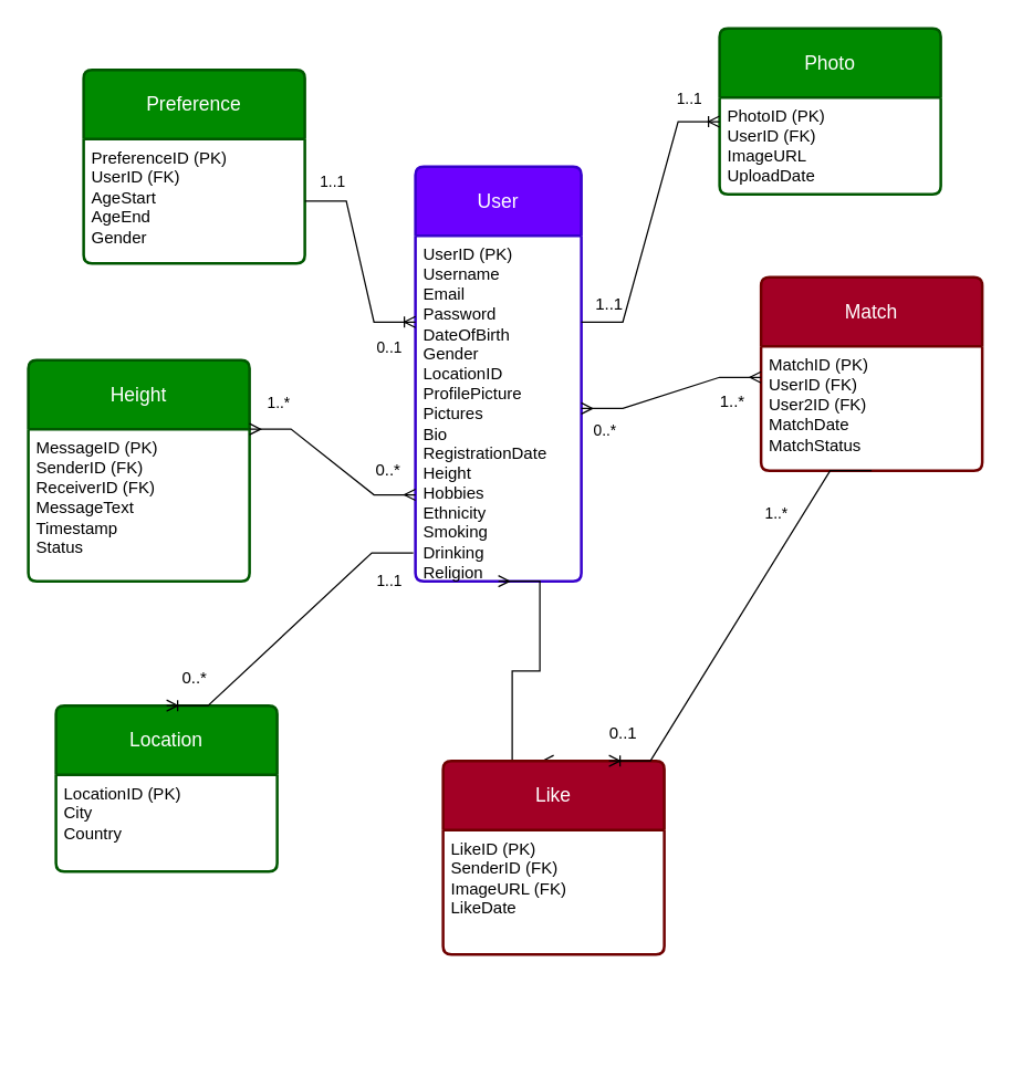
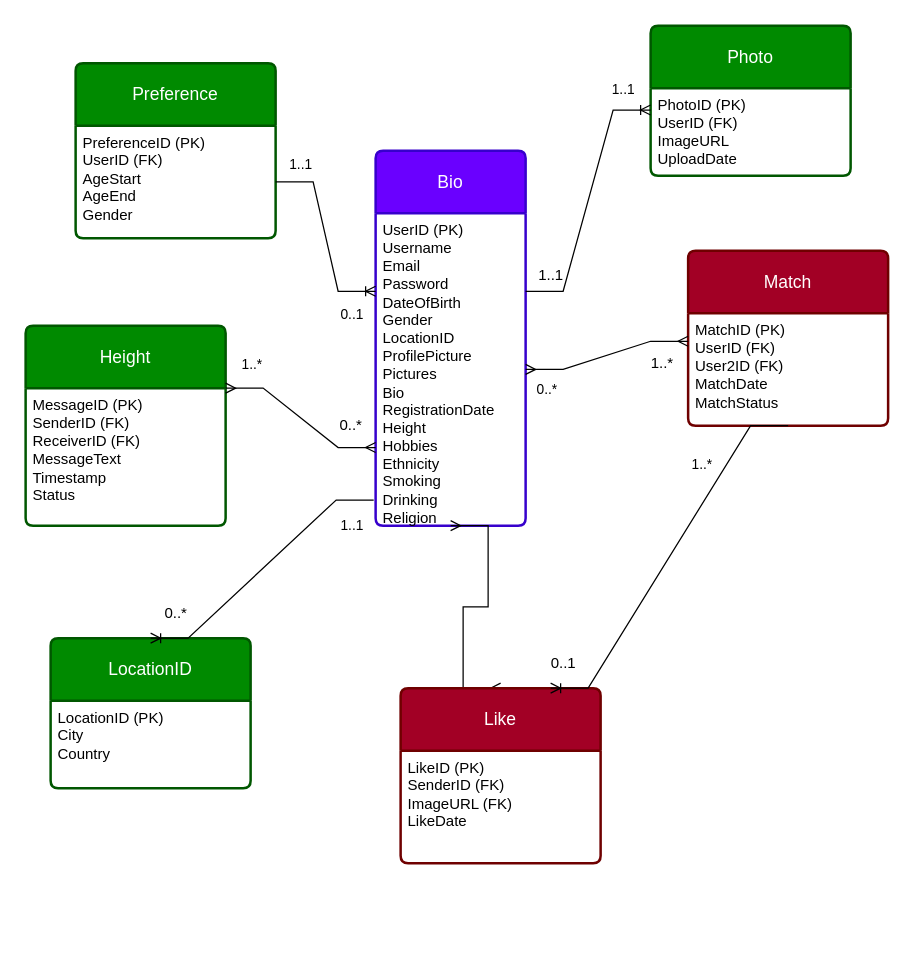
- <mxCell id="2" value="User" style="swimlane;childLayout=stackLayout;horizontal=1;startSize=50;horizontalStack=0;rounded=1;fontSize=14;fontStyle=0;strokeWidth=2;resizeParent=0;resizeLast=1;shadow=0;dashed=0;align=center;arcSize=4;whiteSpace=wrap;html=1;fillColor=#6a00ff;fontColor=#ffffff;strokeColor=#3700CC;" parent="1" vertex="1"><mxGeometry x="300" y="120" width="120" height="300" as="geometry" /></mxCell>
+ <mxCell id="2" value="Bio" style="swimlane;childLayout=stackLayout;horizontal=1;startSize=50;horizontalStack=0;rounded=1;fontSize=14;fontStyle=0;strokeWidth=2;resizeParent=0;resizeLast=1;shadow=0;dashed=0;align=center;arcSize=4;whiteSpace=wrap;html=1;fillColor=#6a00ff;fontColor=#ffffff;strokeColor=#3700CC;" parent="1" vertex="1"><mxGeometry x="300" y="120" width="120" height="300" as="geometry" /></mxCell>
- <mxCell id="23" value="Location" style="swimlane;childLayout=stackLayout;horizontal=1;startSize=50;horizontalStack=0;rounded=1;fontSize=14;fontStyle=0;strokeWidth=2;resizeParent=0;resizeLast=1;shadow=0;dashed=0;align=center;arcSize=4;whiteSpace=wrap;html=1;fillColor=#008a00;fontColor=#ffffff;strokeColor=#005700;" vertex="1" parent="1"><mxGeometry x="40" y="510" width="160" height="120" as="geometry" /></mxCell>
+ <mxCell id="23" value="LocationID" style="swimlane;childLayout=stackLayout;horizontal=1;startSize=50;horizontalStack=0;rounded=1;fontSize=14;fontStyle=0;strokeWidth=2;resizeParent=0;resizeLast=1;shadow=0;dashed=0;align=center;arcSize=4;whiteSpace=wrap;html=1;fillColor=#008a00;fontColor=#ffffff;strokeColor=#005700;" vertex="1" parent="1"><mxGeometry x="40" y="510" width="160" height="120" as="geometry" /></mxCell>
